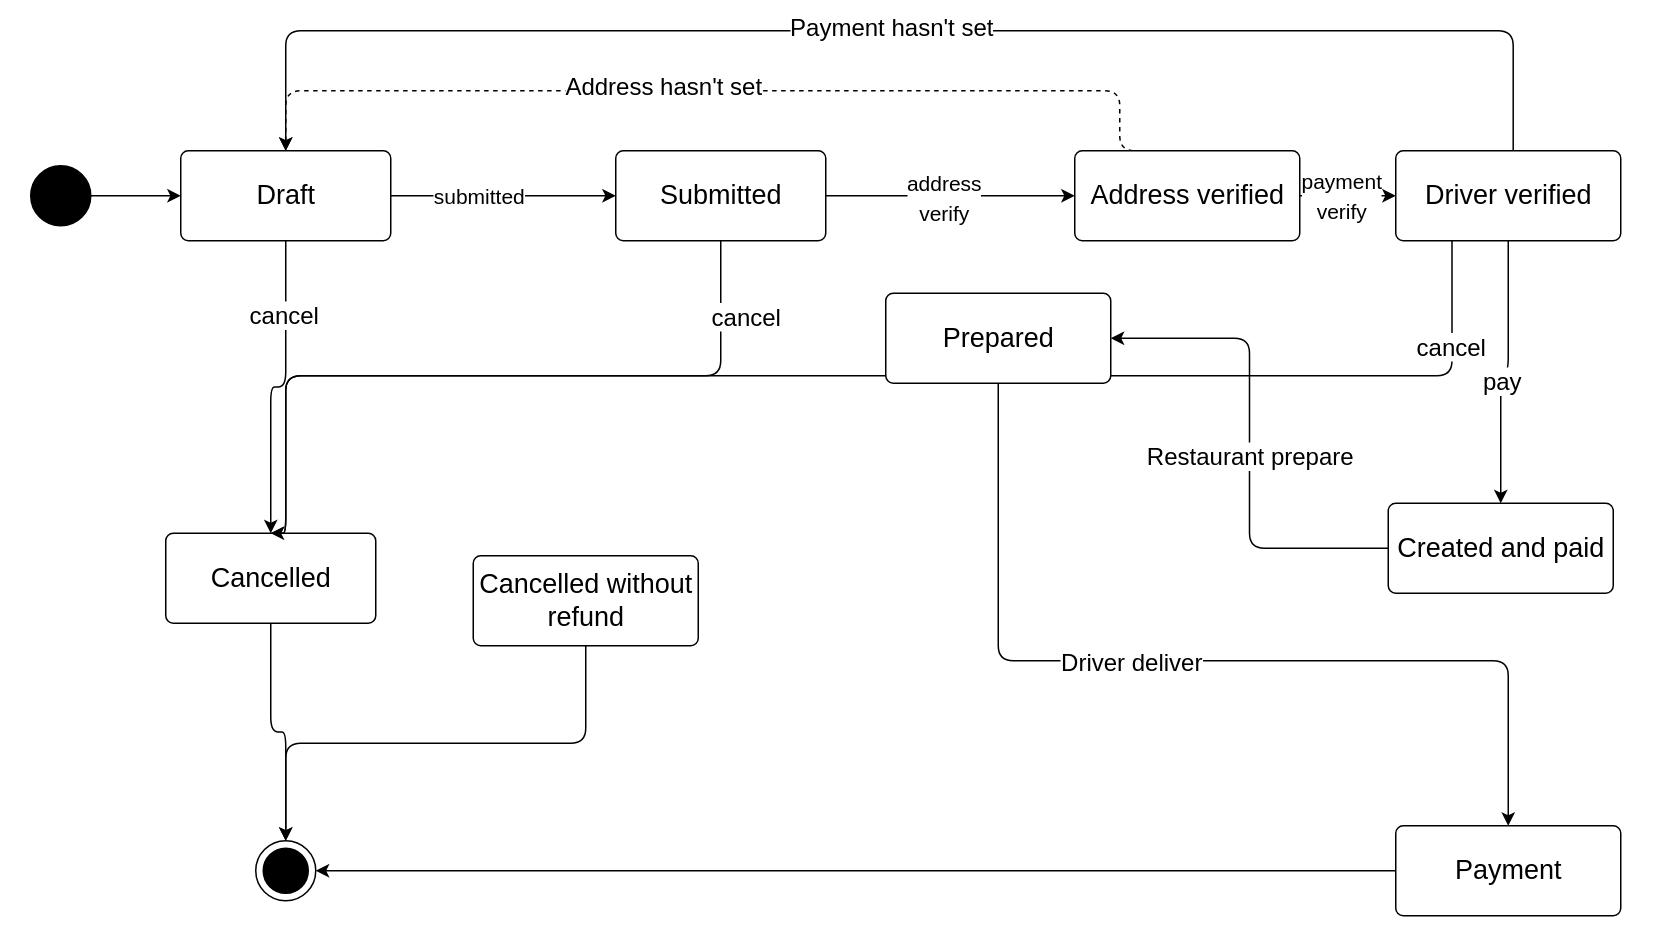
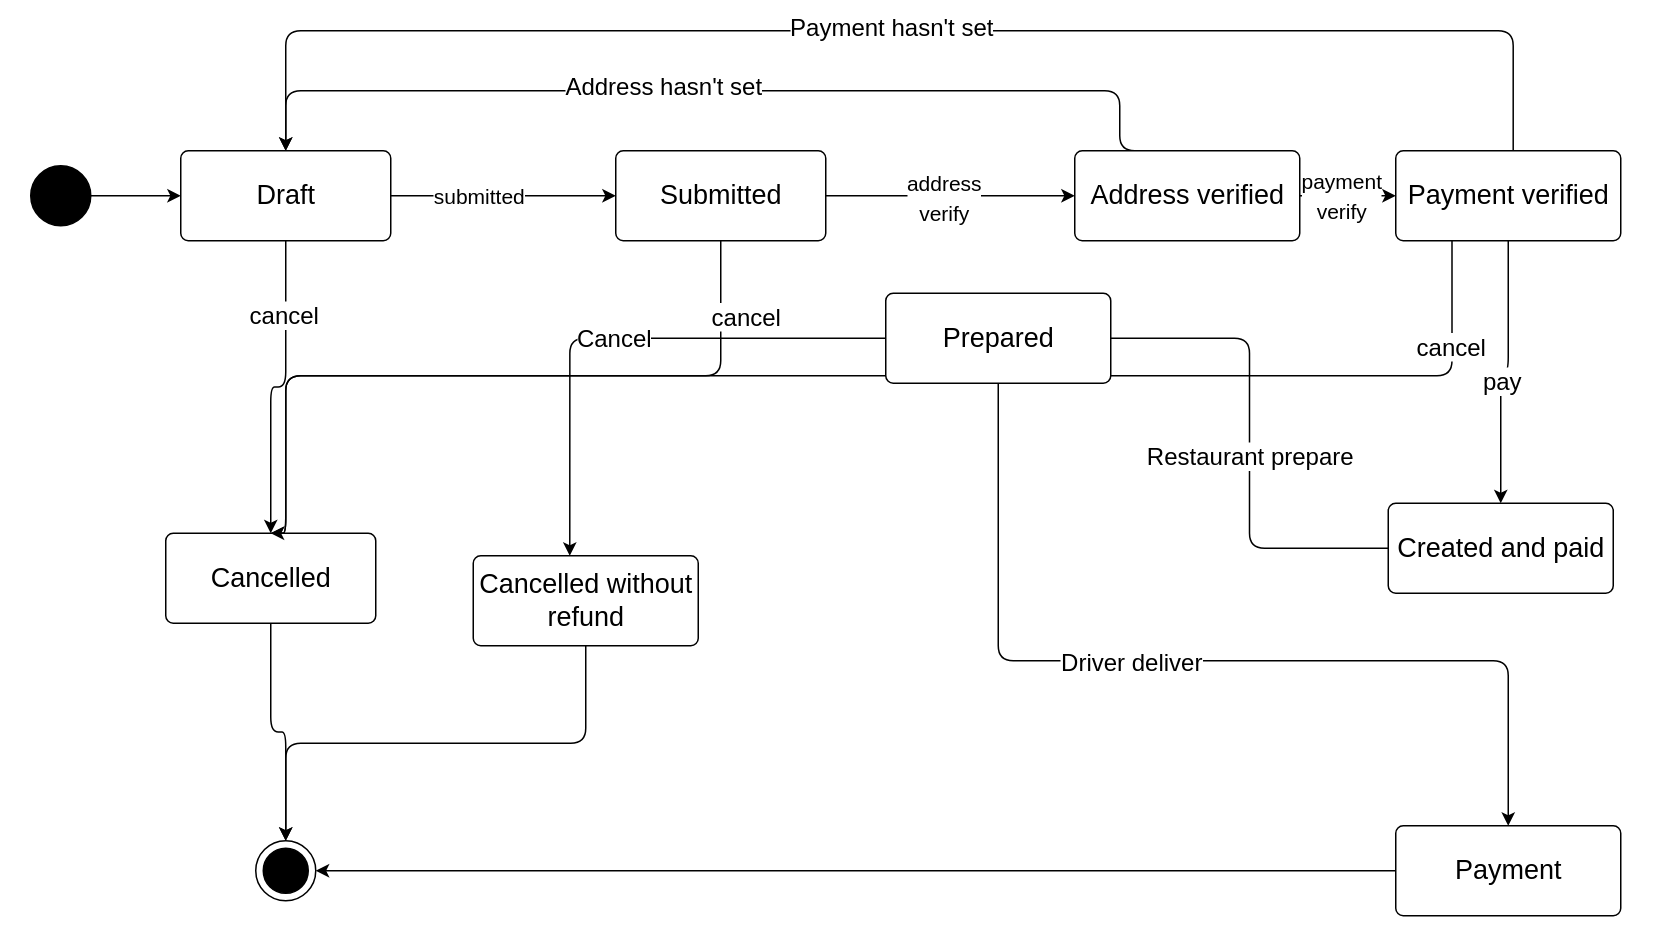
- <mxCell id="10" style="edgeStyle=orthogonalEdgeStyle;sketch=0;orthogonalLoop=1;jettySize=auto;html=1;entryX=0.5;entryY=0;entryDx=0;entryDy=0;shadow=0;fontSize=18;exitX=0.5;exitY=0;exitDx=0;exitDy=0;dashed=1;" parent="1" source="14" target="9" edge="1"><mxGeometry relative="1" as="geometry"><Array as="points"><mxPoint x="746" y="60" /><mxPoint x="190" y="60" /></Array></mxGeometry></mxCell>
+ <mxCell id="10" style="edgeStyle=orthogonalEdgeStyle;sketch=0;orthogonalLoop=1;jettySize=auto;html=1;entryX=0.5;entryY=0;entryDx=0;entryDy=0;shadow=0;fontSize=18;exitX=0.5;exitY=0;exitDx=0;exitDy=0;" parent="1" source="14" target="9" edge="1"><mxGeometry relative="1" as="geometry"><Array as="points"><mxPoint x="746" y="60" /><mxPoint x="190" y="60" /></Array></mxGeometry></mxCell>
- <mxCell id="21" value="Driver verified" style="html=1;align=center;verticalAlign=middle;rounded=1;absoluteArcSize=1;arcSize=10;dashed=0;fontSize=18;" parent="1" vertex="1"><mxGeometry x="930" y="100" width="150" height="60" as="geometry" /></mxCell>
+ <mxCell id="21" value="Payment verified" style="html=1;align=center;verticalAlign=middle;rounded=1;absoluteArcSize=1;arcSize=10;dashed=0;fontSize=18;" parent="1" vertex="1"><mxGeometry x="930" y="100" width="150" height="60" as="geometry" /></mxCell>
+ <mxCell id="34" style="edgeStyle=orthogonalEdgeStyle;sketch=0;orthogonalLoop=1;jettySize=auto;html=1;entryX=0.429;entryY=0;entryDx=0;entryDy=0;entryPerimeter=0;shadow=0;fontSize=16;" parent="1" source="36" target="41" edge="1"><mxGeometry relative="1" as="geometry" /></mxCell>
+ <mxCell id="35" value="Cancel" style="edgeLabel;html=1;align=center;verticalAlign=middle;resizable=0;points=[];fontSize=16;" parent="34" vertex="1" connectable="0"><mxGeometry x="0.021" y="-1" relative="1" as="geometry"><mxPoint as="offset" /></mxGeometry></mxCell>
- <mxCell id="24" style="edgeStyle=orthogonalEdgeStyle;sketch=0;orthogonalLoop=1;jettySize=auto;html=1;exitX=0;exitY=0.5;exitDx=0;exitDy=0;entryX=1;entryY=0.5;entryDx=0;entryDy=0;shadow=0;fontSize=16;" parent="1" source="26" target="36" edge="1"><mxGeometry relative="1" as="geometry" /></mxCell>
+ <mxCell id="24" style="edgeStyle=orthogonalEdgeStyle;sketch=0;orthogonalLoop=1;jettySize=auto;html=1;exitX=0;exitY=0.5;exitDx=0;exitDy=0;entryX=1;entryY=0.5;entryDx=0;entryDy=0;shadow=0;fontSize=16;endArrow=none;" parent="1" source="26" target="36" edge="1"><mxGeometry relative="1" as="geometry" /></mxCell>
